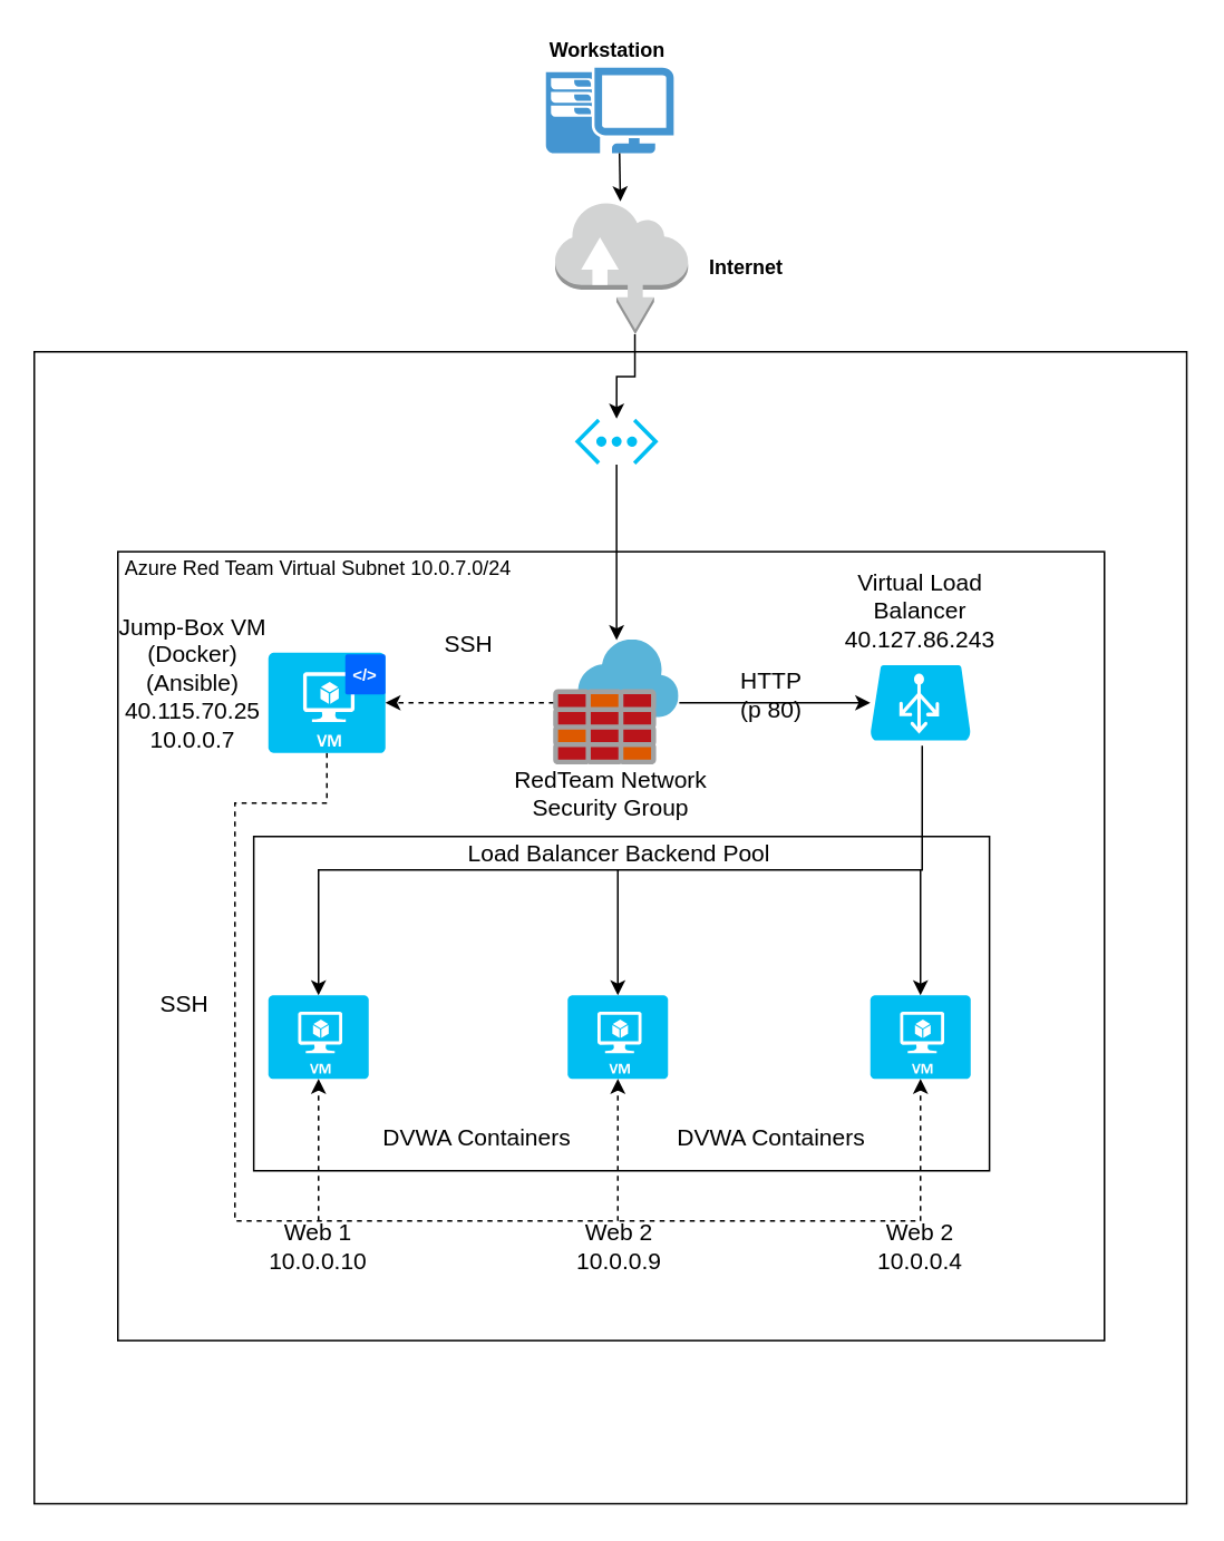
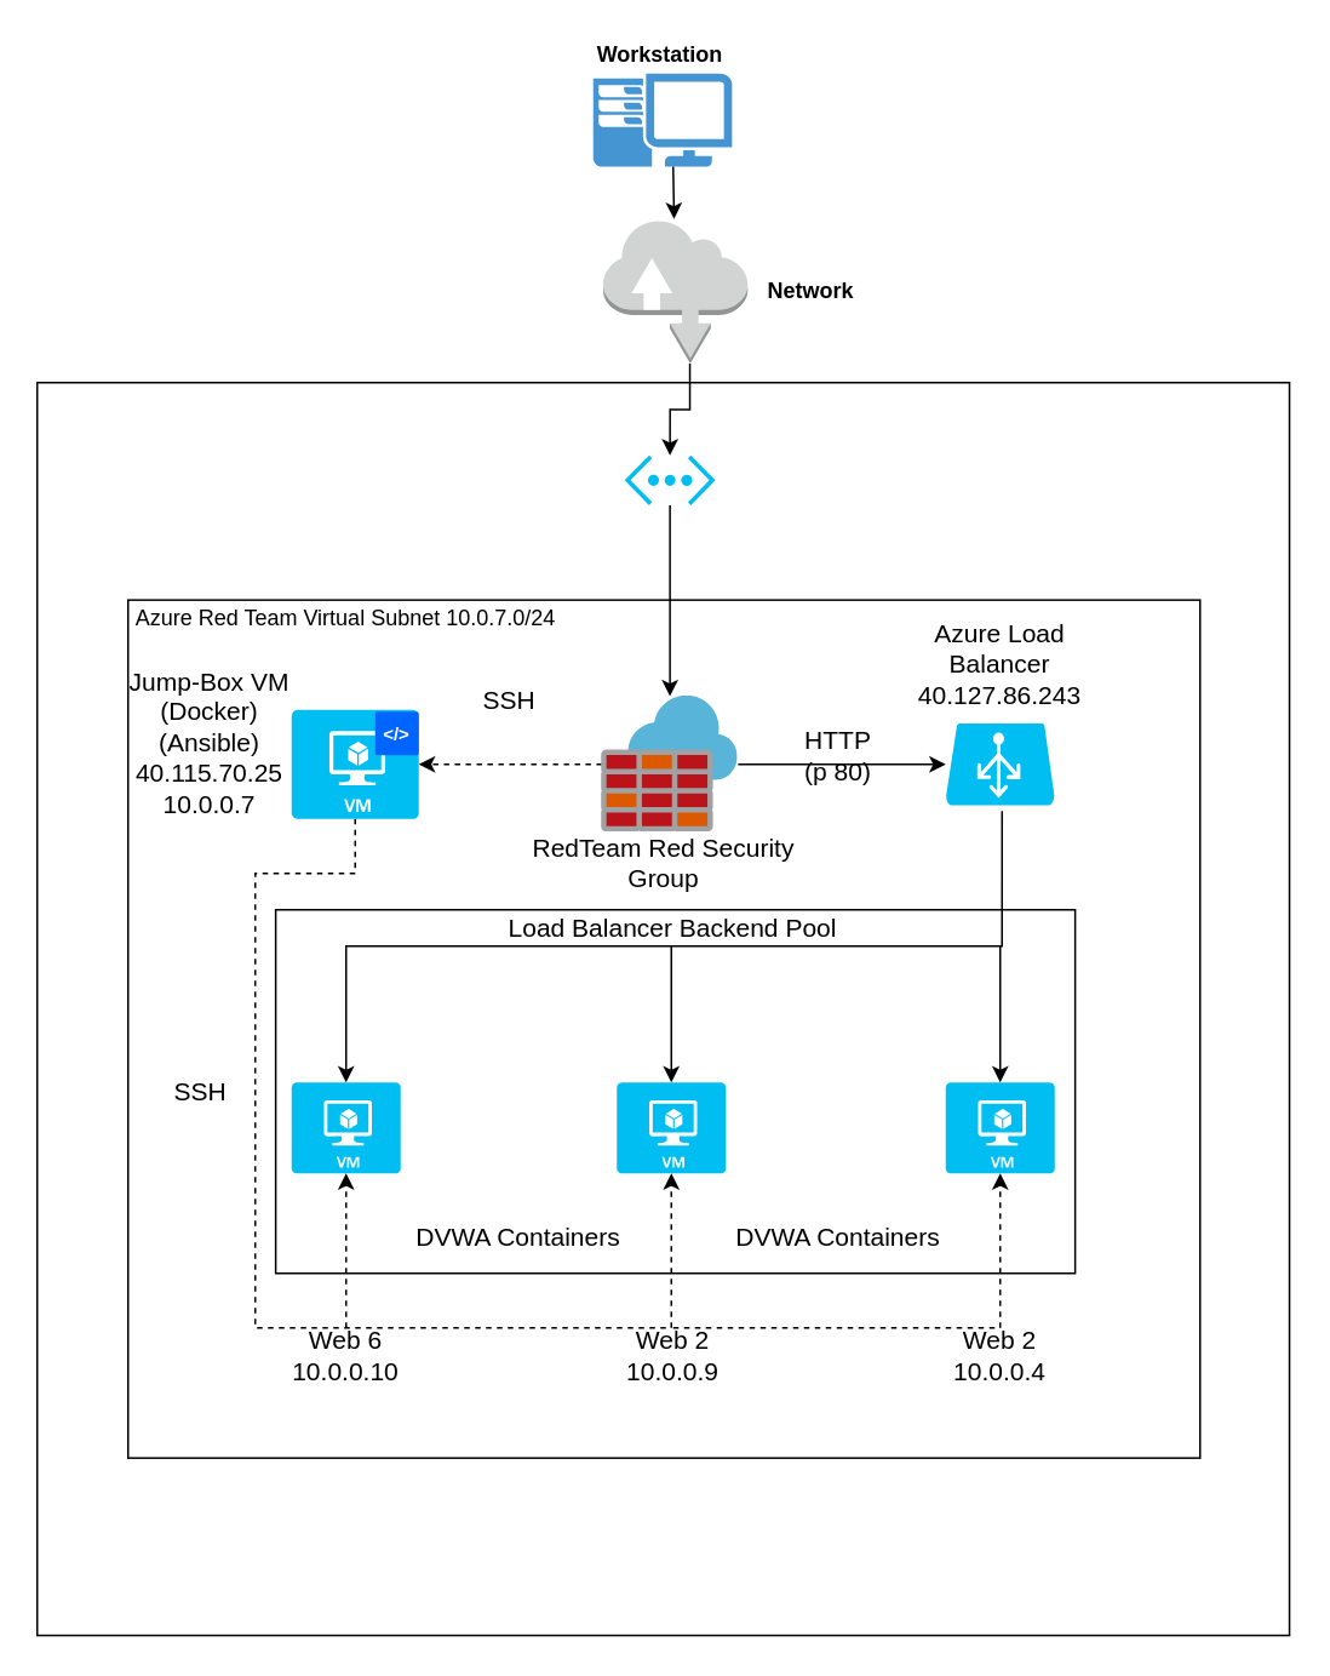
- <mxCell id="22" value="Internet" style="text;html=1;strokeColor=none;fillColor=none;align=center;verticalAlign=middle;whiteSpace=wrap;rounded=0;fontStyle=1" parent="1" vertex="1"><mxGeometry x="411" y="149.75" width="70" height="20" as="geometry" /></mxCell>
+ <mxCell id="22" value="Network" style="text;html=1;strokeColor=none;fillColor=none;align=center;verticalAlign=middle;whiteSpace=wrap;rounded=0;fontStyle=1" parent="1" vertex="1"><mxGeometry x="411" y="149.75" width="70" height="20" as="geometry" /></mxCell>
- <mxCell id="31" value="Virtual Load Balancer&lt;br&gt;40.127.86.243" style="text;html=1;strokeColor=none;fillColor=none;align=center;verticalAlign=middle;whiteSpace=wrap;rounded=0;fontSize=14;" parent="1" vertex="1"><mxGeometry x="485" y="340" width="130" height="50" as="geometry" /></mxCell>
+ <mxCell id="31" value="Azure Load Balancer&lt;br&gt;40.127.86.243" style="text;html=1;strokeColor=none;fillColor=none;align=center;verticalAlign=middle;whiteSpace=wrap;rounded=0;fontSize=14;" parent="1" vertex="1"><mxGeometry x="485" y="340" width="130" height="50" as="geometry" /></mxCell>
- <mxCell id="37" value="RedTeam Network Security Group" style="text;strokeColor=none;fillColor=none;align=center;verticalAlign=middle;whiteSpace=wrap;rounded=0;fontSize=14;fontStyle=0;fontFamily=Helvetica;" parent="1" vertex="1"><mxGeometry x="280" y="457.5" width="170" height="32.5" as="geometry" /></mxCell>
+ <mxCell id="37" value="RedTeam Red Security Group" style="text;strokeColor=none;fillColor=none;align=center;verticalAlign=middle;whiteSpace=wrap;rounded=0;fontSize=14;fontStyle=0;fontFamily=Helvetica;" parent="1" vertex="1"><mxGeometry x="280" y="457.5" width="170" height="32.5" as="geometry" /></mxCell>
- <mxCell id="32" value="Web 1&lt;br&gt;10.0.0.10" style="text;html=1;strokeColor=none;fillColor=none;align=center;verticalAlign=middle;whiteSpace=wrap;rounded=0;fontSize=14;" parent="1" vertex="1"><mxGeometry x="140" y="730" width="100" height="30" as="geometry" /></mxCell>
+ <mxCell id="32" value="Web 6&lt;br&gt;10.0.0.10" style="text;html=1;strokeColor=none;fillColor=none;align=center;verticalAlign=middle;whiteSpace=wrap;rounded=0;fontSize=14;" parent="1" vertex="1"><mxGeometry x="140" y="730" width="100" height="30" as="geometry" /></mxCell>
